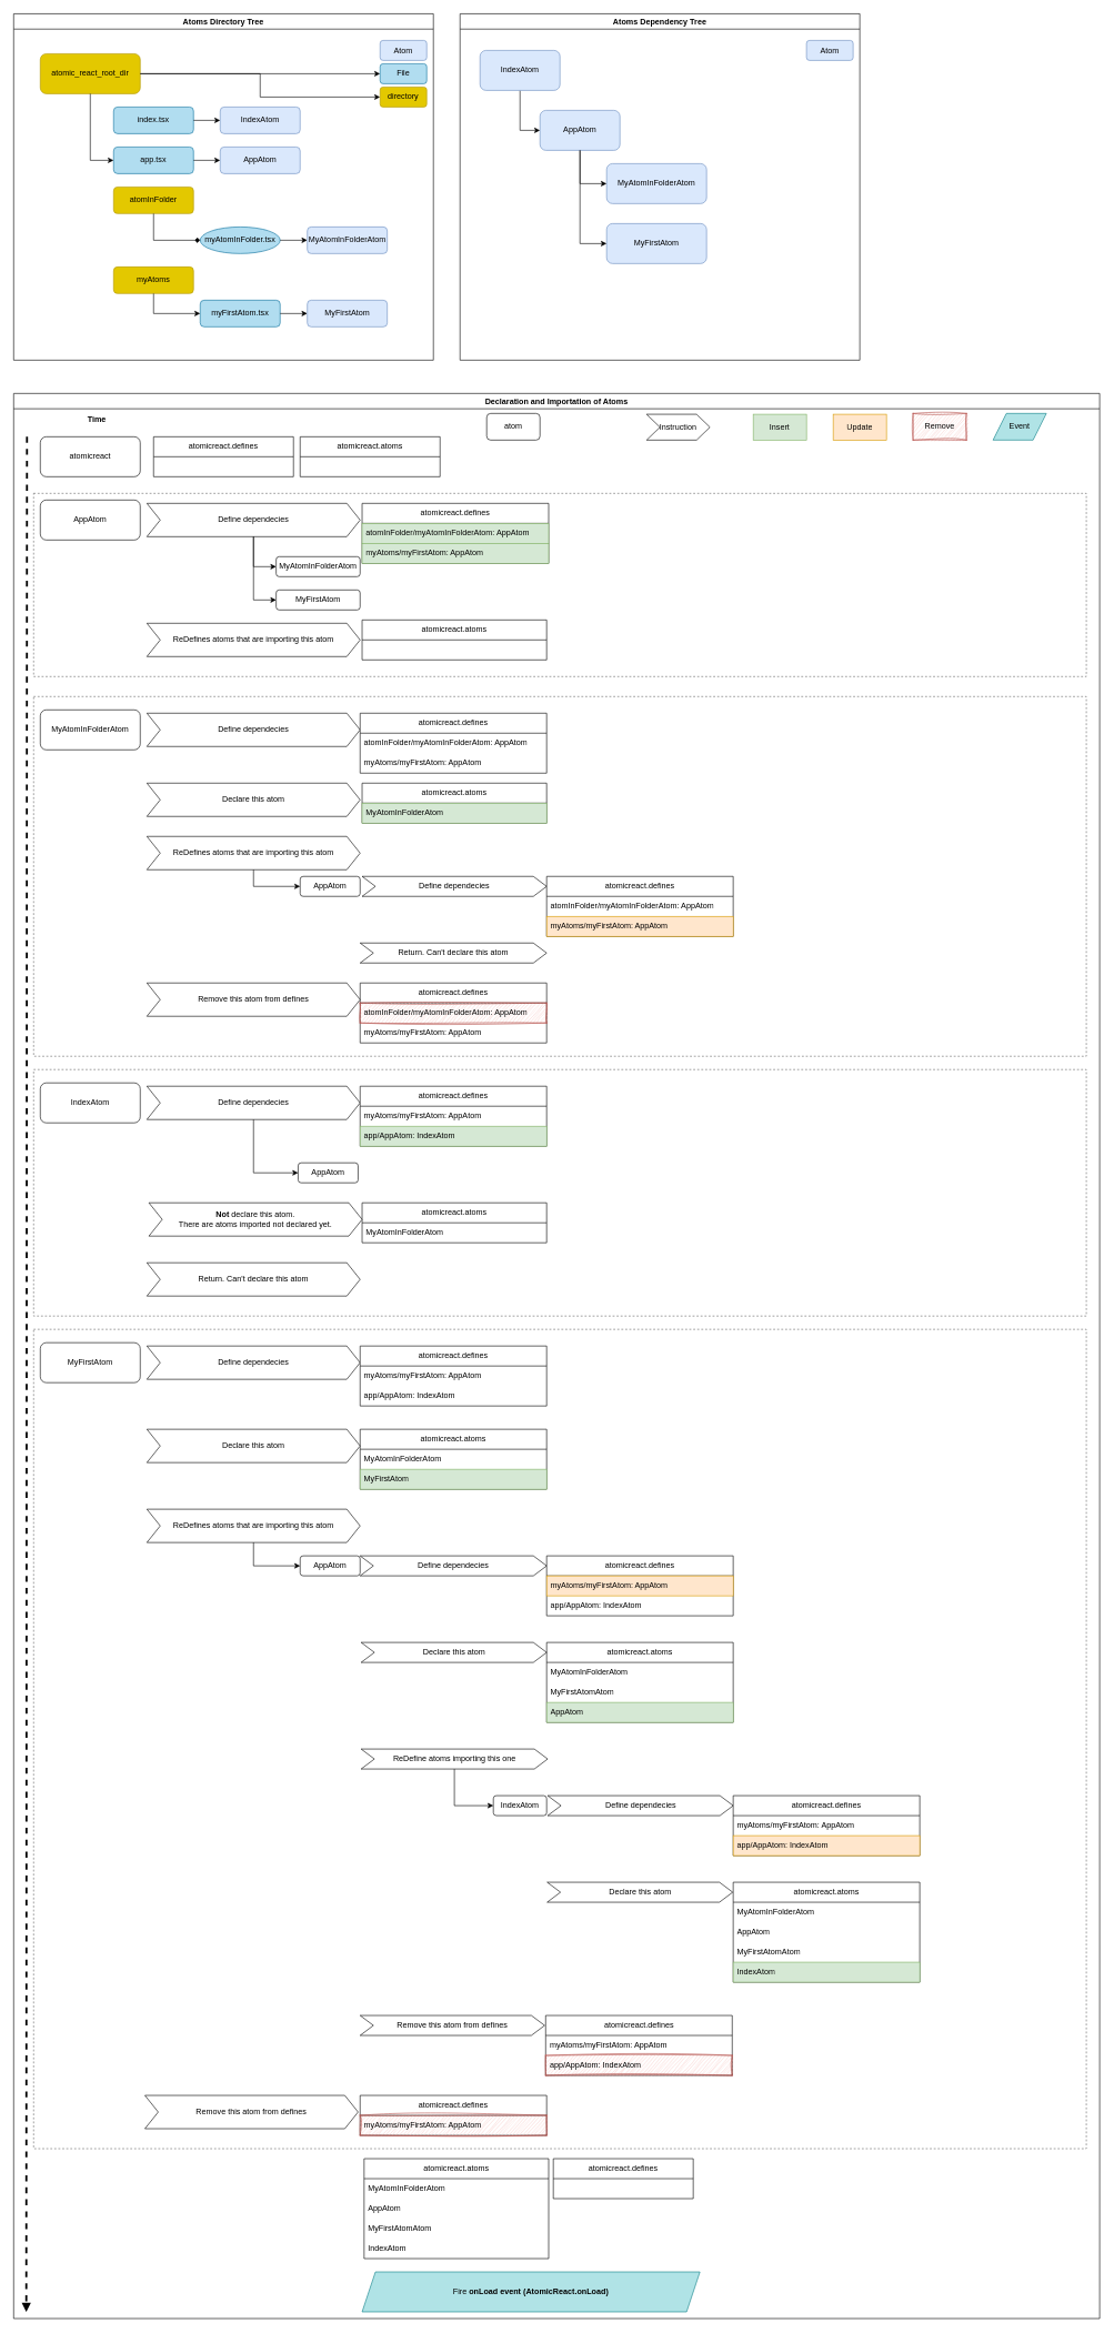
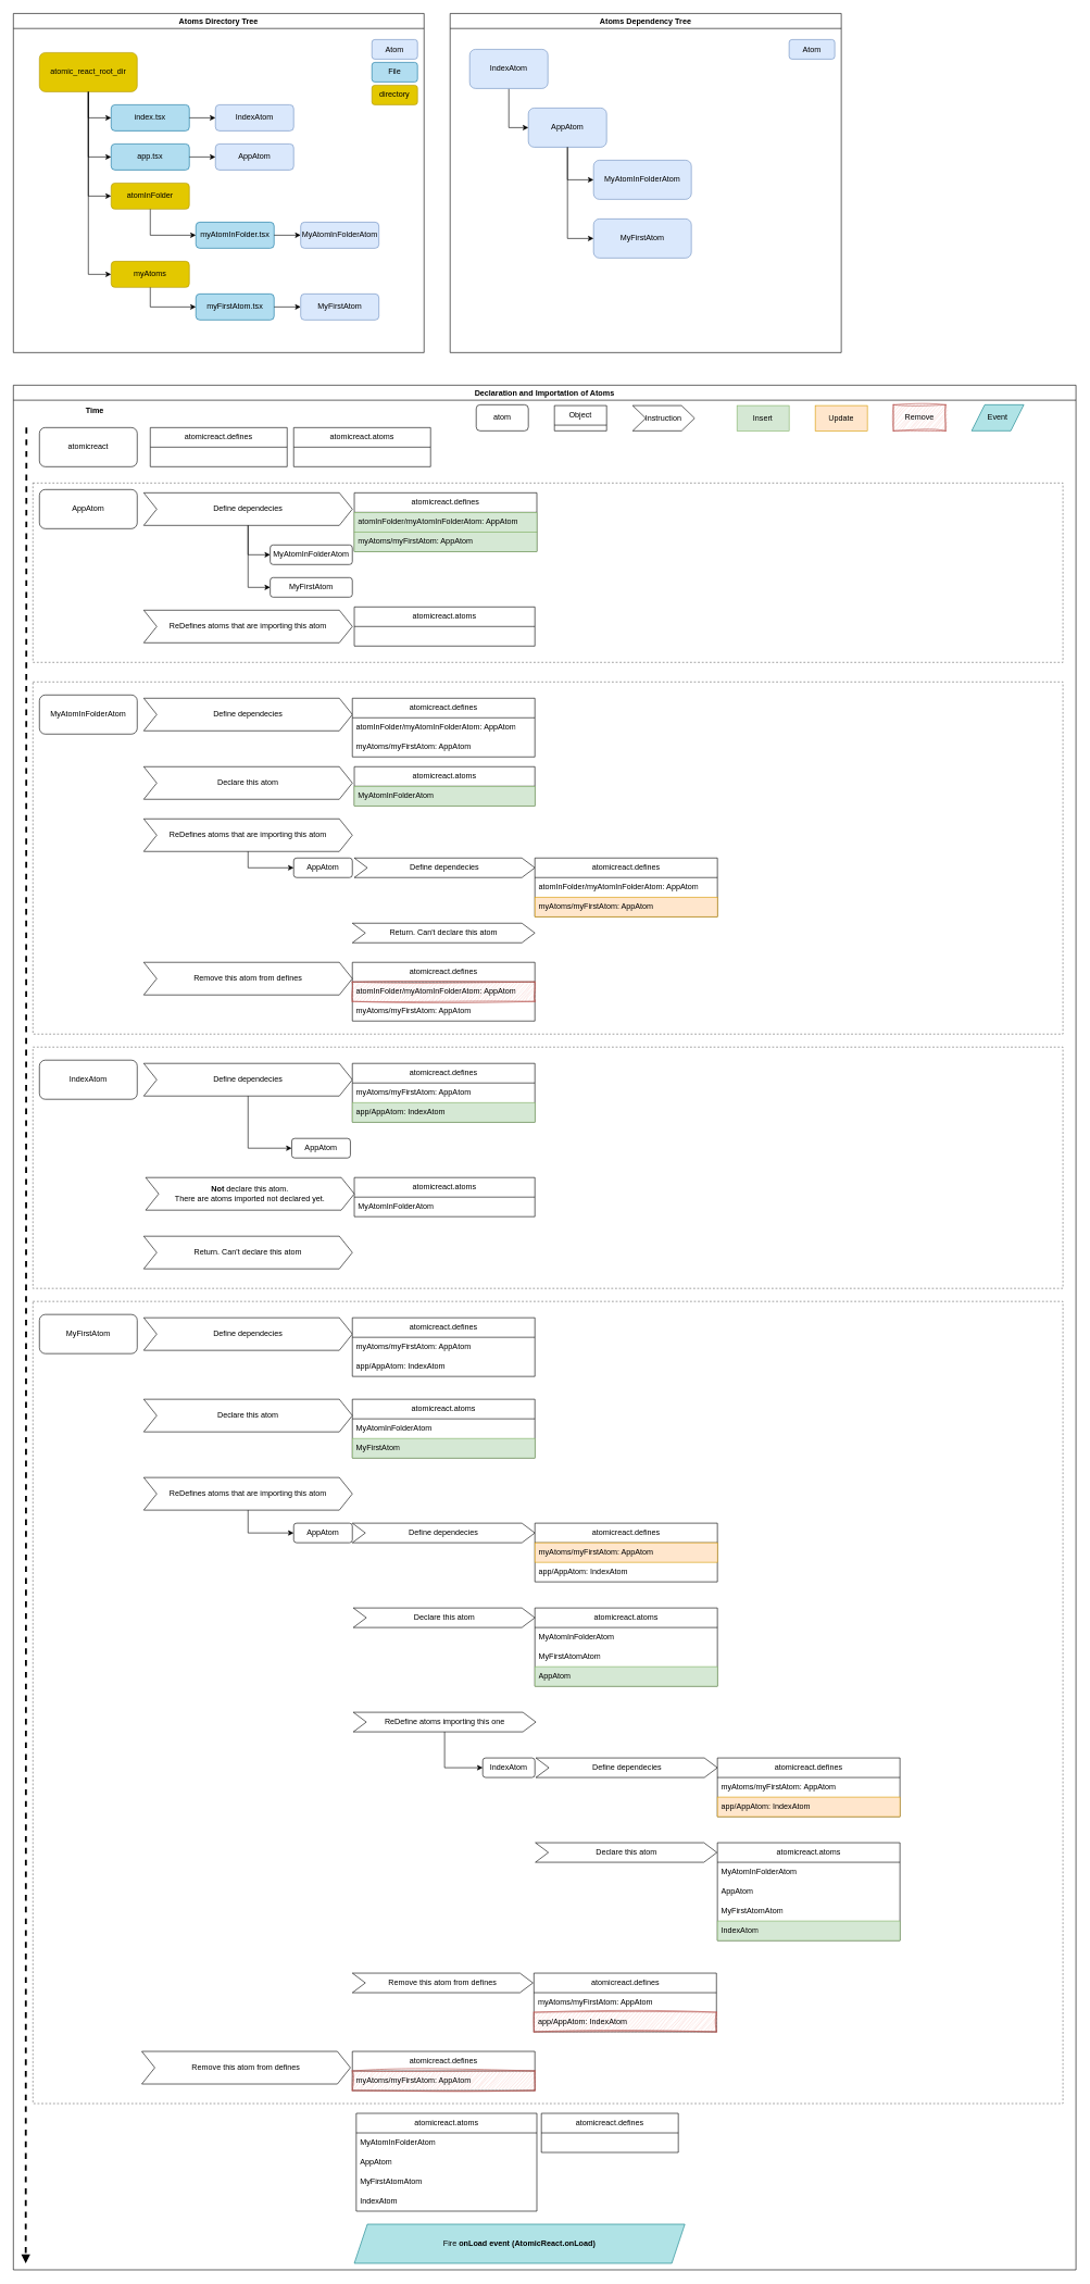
- <mxCell id="118" style="edgeStyle=orthogonalEdgeStyle;rounded=0;orthogonalLoop=1;jettySize=auto;html=1;" edge="1" parent="109" source="112" target="132"><mxGeometry relative="1" as="geometry" /></mxCell>
+ <mxCell id="118" style="edgeStyle=orthogonalEdgeStyle;rounded=0;orthogonalLoop=1;jettySize=auto;html=1;entryX=0;entryY=0.5;entryDx=0;entryDy=0;" edge="1" parent="109" source="112" target="117"><mxGeometry relative="1" as="geometry" /></mxCell>
- <mxCell id="116" style="edgeStyle=orthogonalEdgeStyle;rounded=0;orthogonalLoop=1;jettySize=auto;html=1;" edge="1" parent="109" source="112" target="131"><mxGeometry relative="1" as="geometry" /></mxCell>
+ <mxCell id="116" style="edgeStyle=orthogonalEdgeStyle;rounded=0;orthogonalLoop=1;jettySize=auto;html=1;entryX=0;entryY=0.5;entryDx=0;entryDy=0;" edge="1" parent="109" source="112" target="115"><mxGeometry relative="1" as="geometry" /></mxCell>
+ <mxCell id="111" style="edgeStyle=orthogonalEdgeStyle;rounded=0;orthogonalLoop=1;jettySize=auto;html=1;entryX=0;entryY=0.5;entryDx=0;entryDy=0;" edge="1" parent="109" source="112" target="110"><mxGeometry relative="1" as="geometry" /></mxCell>
- <mxCell id="120" style="edgeStyle=orthogonalEdgeStyle;rounded=0;orthogonalLoop=1;jettySize=auto;html=1;entryX=0;entryY=0.5;entryDx=0;entryDy=0;exitX=0.5;exitY=1;exitDx=0;exitDy=0;endArrow=diamond;" edge="1" parent="109" source="115" target="119"><mxGeometry relative="1" as="geometry" /></mxCell>
+ <mxCell id="120" style="edgeStyle=orthogonalEdgeStyle;rounded=0;orthogonalLoop=1;jettySize=auto;html=1;entryX=0;entryY=0.5;entryDx=0;entryDy=0;exitX=0.5;exitY=1;exitDx=0;exitDy=0;" edge="1" parent="109" source="115" target="119"><mxGeometry relative="1" as="geometry" /></mxCell>
- <mxCell id="119" value="myAtomInFolder.tsx" style="ellipse;whiteSpace=wrap;html=1;fillColor=#b1ddf0;strokeColor=#10739e;" vertex="1" parent="109"><mxGeometry x="280" y="320" width="120" height="40" as="geometry" /></mxCell>
+ <mxCell id="119" value="myAtomInFolder.tsx" style="rounded=1;whiteSpace=wrap;html=1;fillColor=#b1ddf0;strokeColor=#10739e;" vertex="1" parent="109"><mxGeometry x="280" y="320" width="120" height="40" as="geometry" /></mxCell>
+ <mxCell id="108" value="Object" style="swimlane;fontStyle=0;childLayout=stackLayout;horizontal=1;startSize=30;horizontalStack=0;resizeParent=1;resizeParentMax=0;resizeLast=0;collapsible=1;marginBottom=0;whiteSpace=wrap;html=1;" vertex="1" parent="2"><mxGeometry x="830" y="31.25" width="80" height="38.75" as="geometry" /></mxCell>
